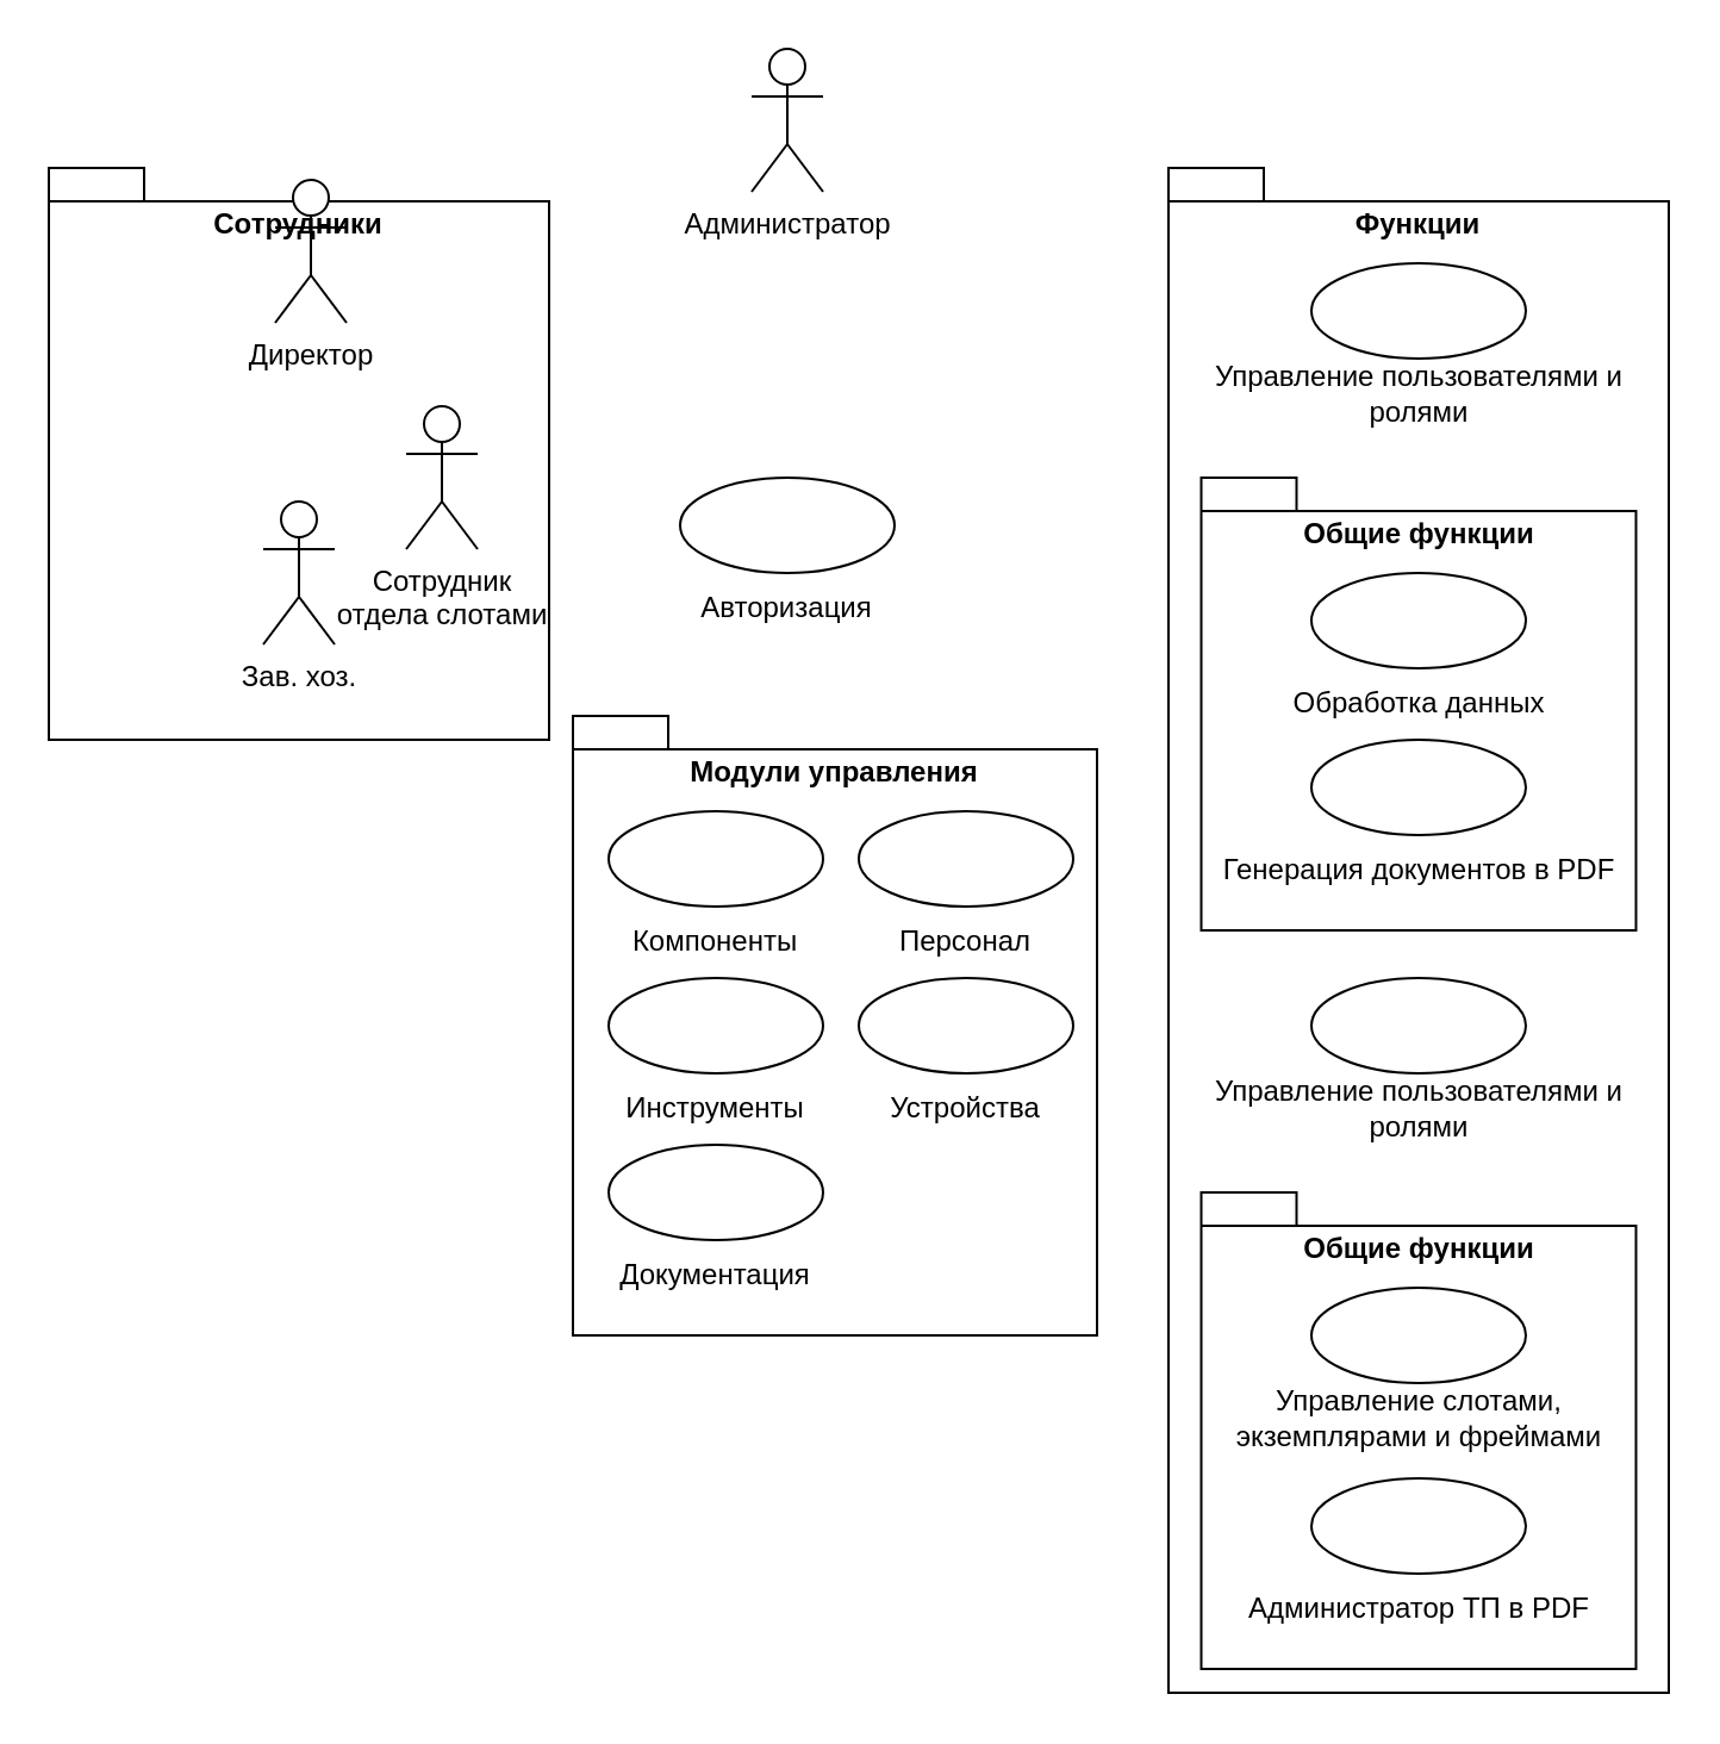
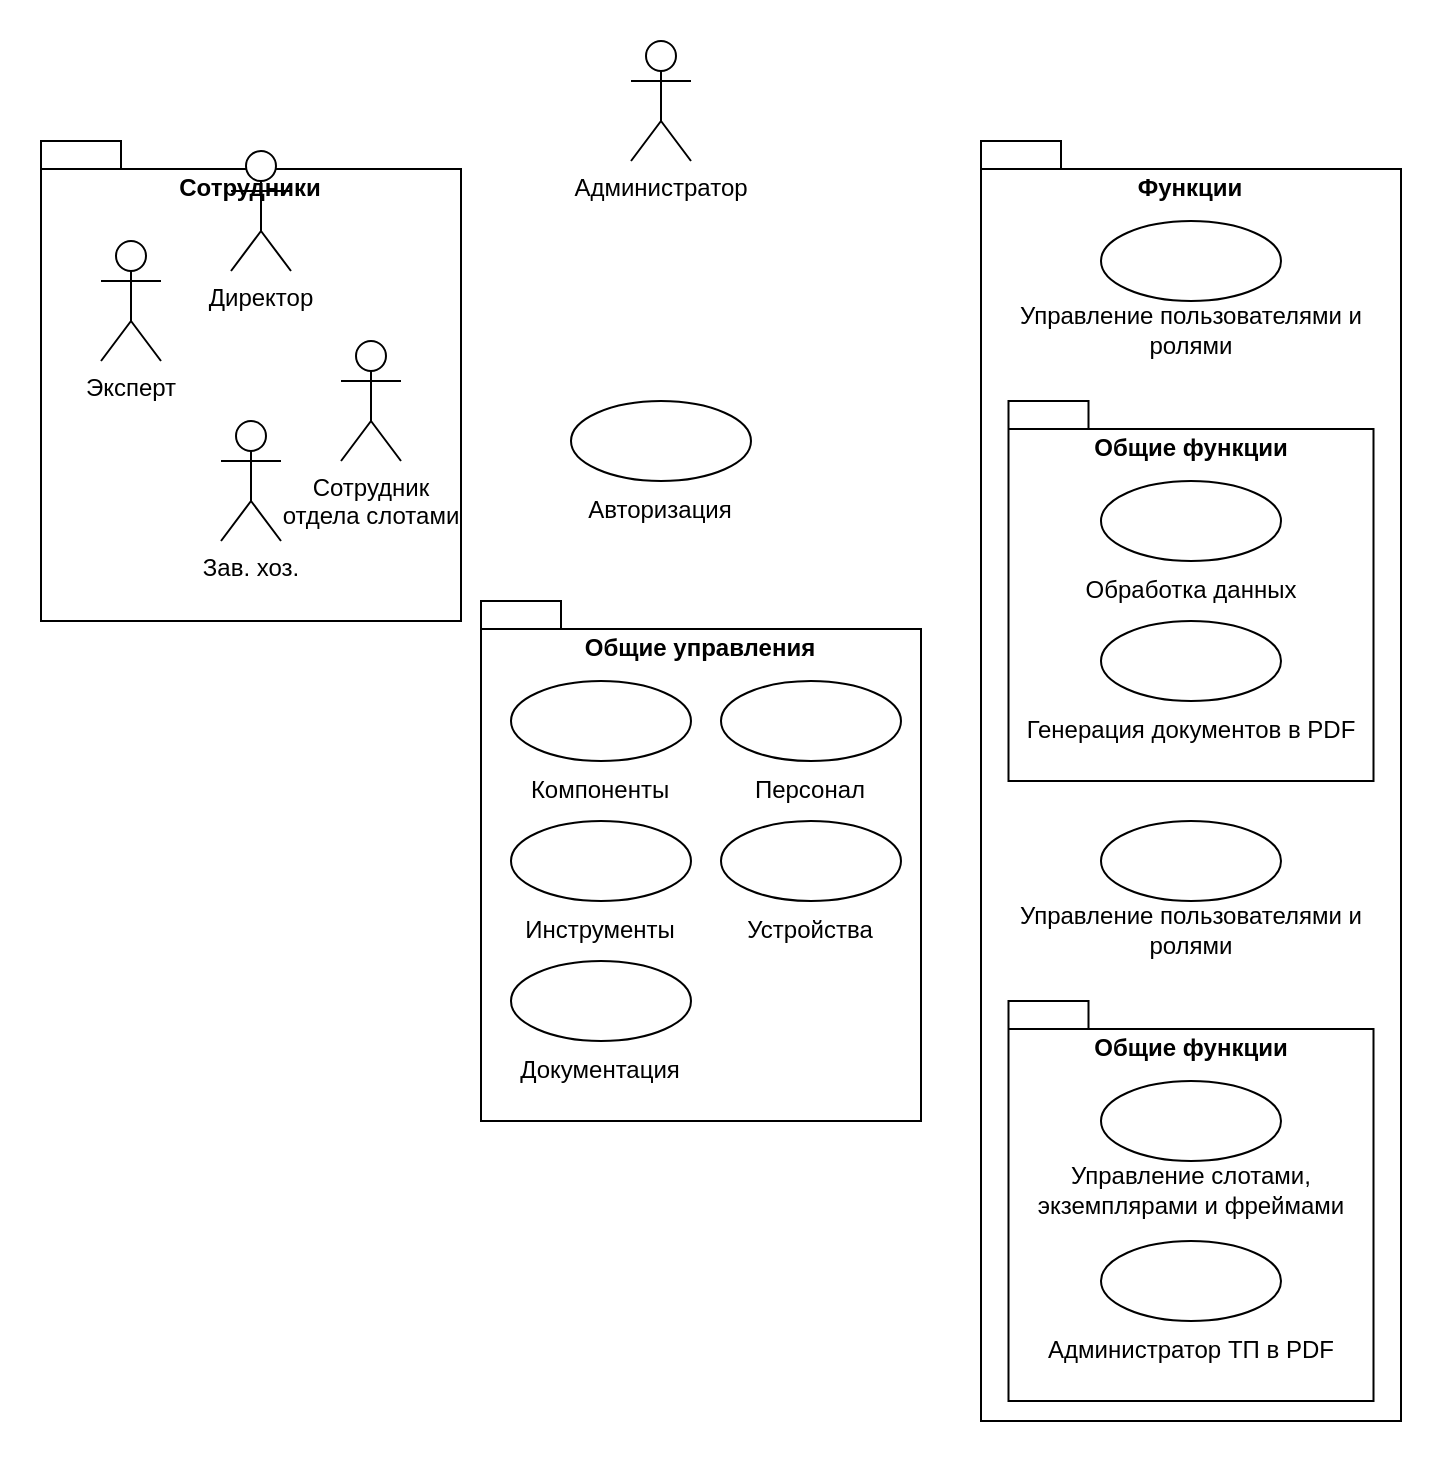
+ <mxCell id="6" value="Эксперт" style="shape=umlActor;verticalLabelPosition=bottom;verticalAlign=top;html=1;outlineConnect=0;" vertex="1" parent="1"><mxGeometry x="50" y="120" width="30" height="60" as="geometry" /></mxCell>
- <mxCell id="10" value="Модули управления" style="shape=folder;fontStyle=1;spacingTop=10;tabWidth=40;tabHeight=14;tabPosition=left;html=1;whiteSpace=wrap;verticalAlign=top;" vertex="1" parent="1"><mxGeometry x="240" y="300" width="220" height="260" as="geometry" /></mxCell>
+ <mxCell id="10" value="Общие управления" style="shape=folder;fontStyle=1;spacingTop=10;tabWidth=40;tabHeight=14;tabPosition=left;html=1;whiteSpace=wrap;verticalAlign=top;" vertex="1" parent="1"><mxGeometry x="240" y="300" width="220" height="260" as="geometry" /></mxCell>
